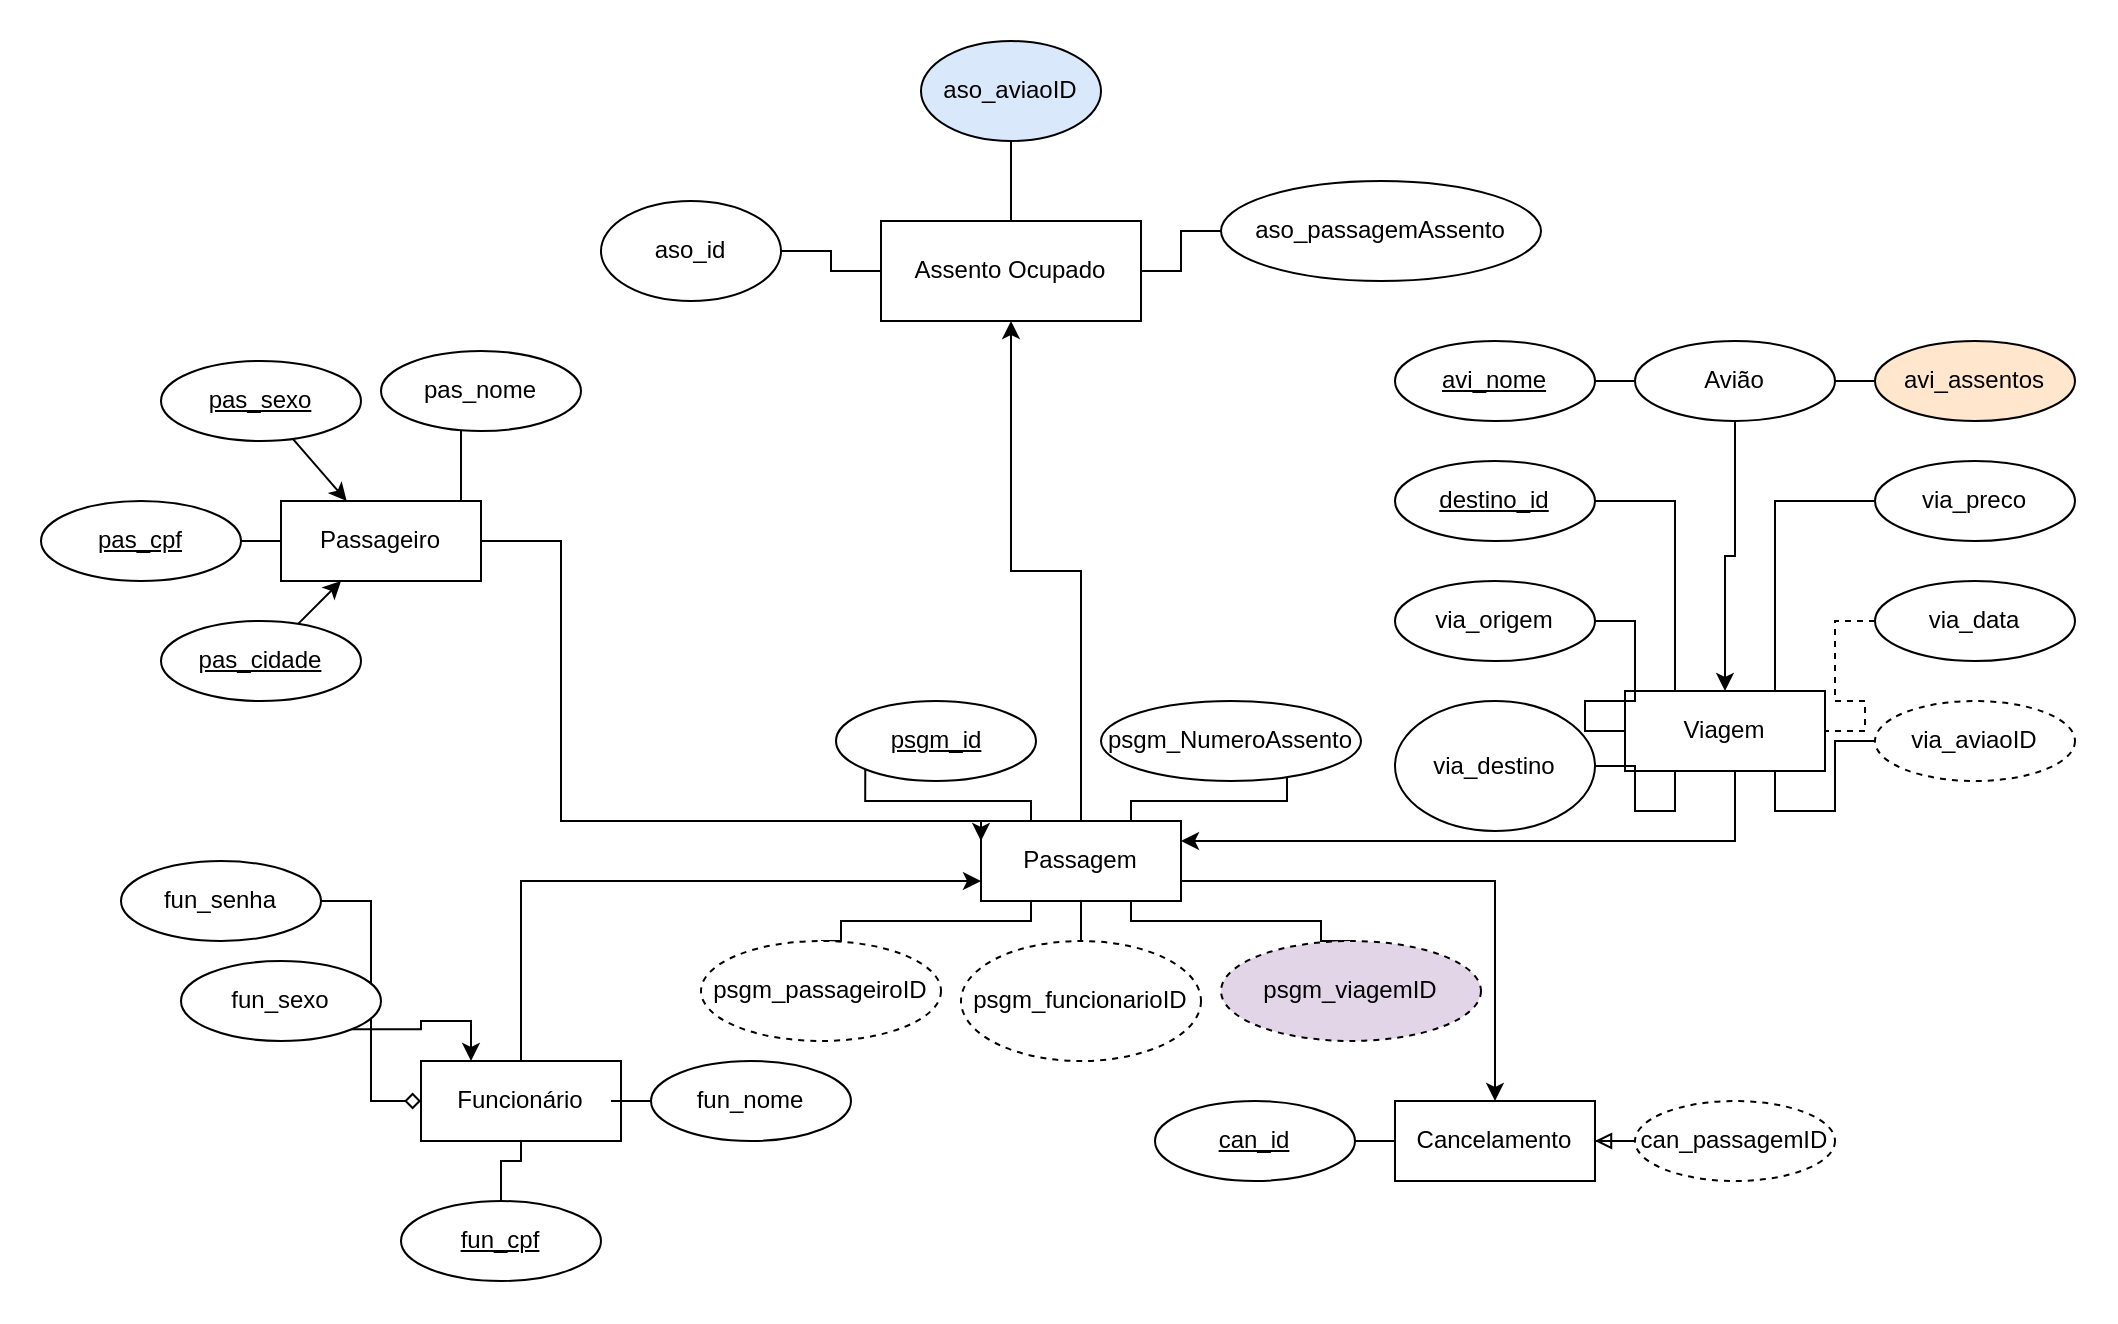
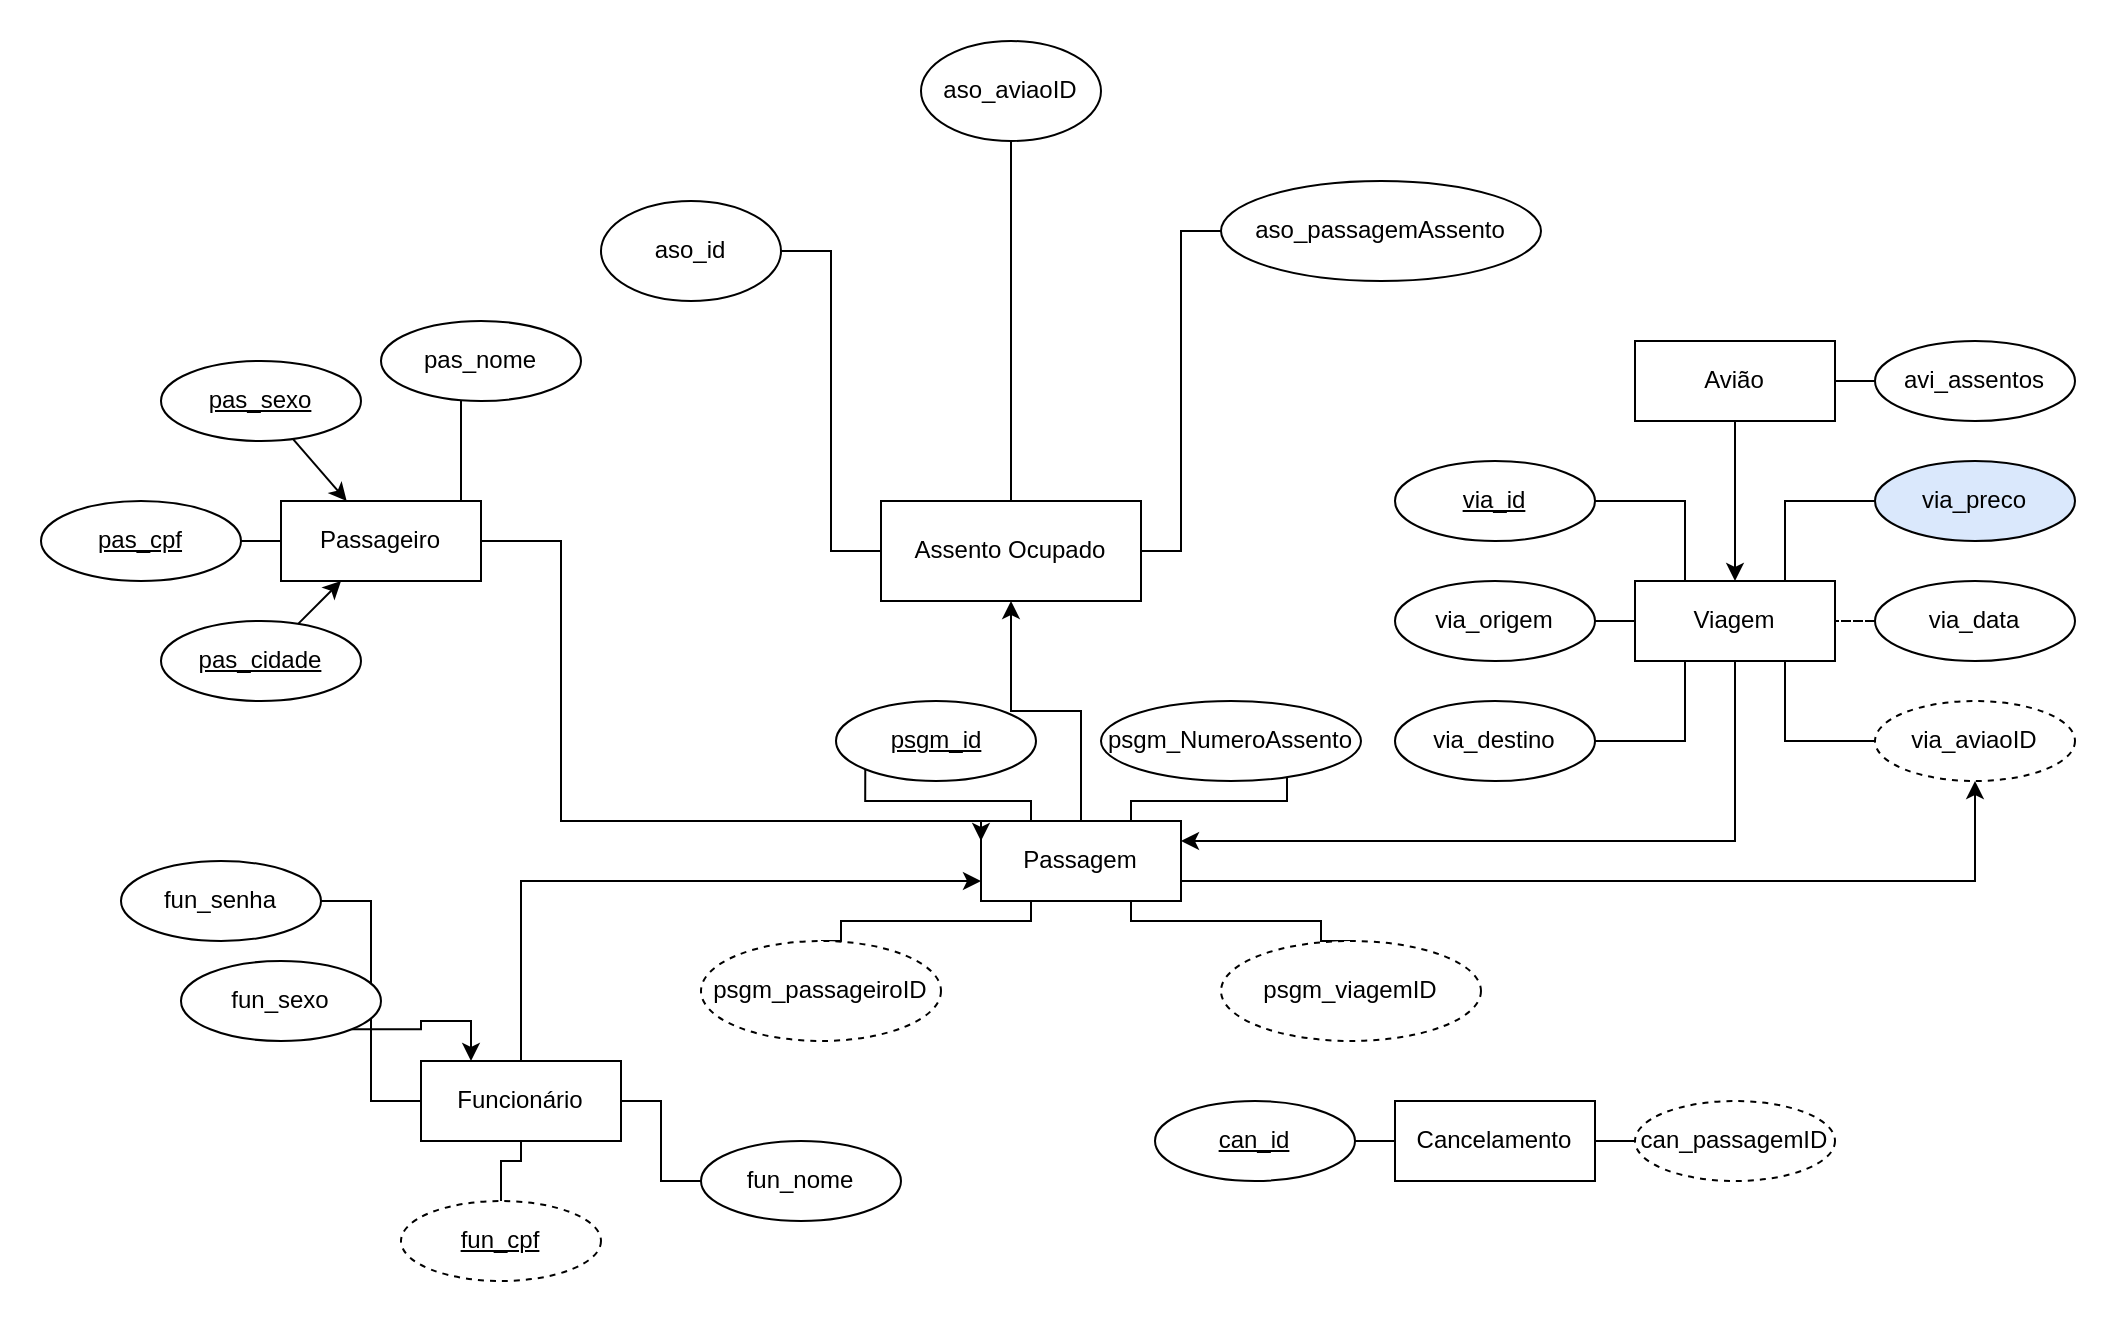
- <mxCell id="60" value="aso_aviaoID" style="ellipse;whiteSpace=wrap;html=1;fillColor=#dae8fc;" parent="1" vertex="1"><mxGeometry x="460" y="20" width="90" height="50" as="geometry" /></mxCell>
+ <mxCell id="60" value="aso_aviaoID" style="ellipse;whiteSpace=wrap;html=1;" parent="1" vertex="1"><mxGeometry x="460" y="20" width="90" height="50" as="geometry" /></mxCell>
- <mxCell id="59" value="Assento Ocupado" style="rounded=0;whiteSpace=wrap;html=1;" parent="1" vertex="1"><mxGeometry x="440" y="110" width="130" height="50" as="geometry" /></mxCell>
+ <mxCell id="59" value="Assento Ocupado" style="rounded=0;whiteSpace=wrap;html=1;" parent="1" vertex="1"><mxGeometry x="440" y="250" width="130" height="50" as="geometry" /></mxCell>
- <mxCell id="16" value="&lt;u&gt;avi_nome&lt;/u&gt;" style="ellipse;whiteSpace=wrap;html=1;align=center;" parent="1" vertex="1"><mxGeometry x="697" y="170" width="100" height="40" as="geometry" /></mxCell>
- <mxCell id="15" style="edgeStyle=orthogonalEdgeStyle;rounded=0;orthogonalLoop=1;jettySize=auto;html=1;entryX=0;entryY=0.5;entryDx=0;entryDy=0;endArrow=none;endFill=0;" parent="1" source="16" target="12" edge="1"><mxGeometry relative="1" as="geometry" /></mxCell>
- <mxCell id="12" value="Avião" style="ellipse;whiteSpace=wrap;html=1;align=center;" parent="1" vertex="1"><mxGeometry x="817" y="170" width="100" height="40" as="geometry" /></mxCell>
+ <mxCell id="12" value="Avião" style="whiteSpace=wrap;html=1;align=center;" parent="1" vertex="1"><mxGeometry x="817" y="170" width="100" height="40" as="geometry" /></mxCell>
- <mxCell id="14" value="avi_assentos" style="ellipse;whiteSpace=wrap;html=1;align=center;fillColor=#ffe6cc;" parent="1" vertex="1"><mxGeometry x="937" y="170" width="100" height="40" as="geometry" /></mxCell>
+ <mxCell id="14" value="avi_assentos" style="ellipse;whiteSpace=wrap;html=1;align=center;" parent="1" vertex="1"><mxGeometry x="937" y="170" width="100" height="40" as="geometry" /></mxCell>
- <mxCell id="32" value="pas_nome" style="ellipse;whiteSpace=wrap;html=1;align=center;" parent="1" vertex="1"><mxGeometry x="190" y="175" width="100" height="40" as="geometry" /></mxCell>
+ <mxCell id="32" value="pas_nome" style="ellipse;whiteSpace=wrap;html=1;align=center;" parent="1" vertex="1"><mxGeometry x="190" y="160" width="100" height="40" as="geometry" /></mxCell>
- <mxCell id="18" value="destino_id" style="ellipse;whiteSpace=wrap;html=1;align=center;fontStyle=4;" parent="1" vertex="1"><mxGeometry x="697" y="230" width="100" height="40" as="geometry" /></mxCell>
+ <mxCell id="18" value="via_id" style="ellipse;whiteSpace=wrap;html=1;align=center;fontStyle=4;" parent="1" vertex="1"><mxGeometry x="697" y="230" width="100" height="40" as="geometry" /></mxCell>
- <mxCell id="24" value="via_preco" style="ellipse;whiteSpace=wrap;html=1;align=center;" parent="1" vertex="1"><mxGeometry x="937" y="230" width="100" height="40" as="geometry" /></mxCell>
+ <mxCell id="24" value="via_preco" style="ellipse;whiteSpace=wrap;html=1;align=center;fillColor=#dae8fc;" parent="1" vertex="1"><mxGeometry x="937" y="230" width="100" height="40" as="geometry" /></mxCell>
- <mxCell id="10" value="Viagem" style="whiteSpace=wrap;html=1;align=center;" parent="1" vertex="1"><mxGeometry x="812" y="345" width="100" height="40" as="geometry" /></mxCell>
+ <mxCell id="10" value="Viagem" style="whiteSpace=wrap;html=1;align=center;" parent="1" vertex="1"><mxGeometry x="817" y="290" width="100" height="40" as="geometry" /></mxCell>
- <mxCell id="26" value="via_destino" style="ellipse;whiteSpace=wrap;html=1;align=center;" parent="1" vertex="1"><mxGeometry x="697" y="350" width="100" height="65" as="geometry" /></mxCell>
+ <mxCell id="26" value="via_destino" style="ellipse;whiteSpace=wrap;html=1;align=center;" parent="1" vertex="1"><mxGeometry x="697" y="350" width="100" height="40" as="geometry" /></mxCell>
- <mxCell id="44" style="edgeStyle=orthogonalEdgeStyle;rounded=0;orthogonalLoop=1;jettySize=auto;html=1;entryX=0.5;entryY=1;entryDx=0;entryDy=0;endArrow=none;endFill=0;" parent="1" source="45" target="4" edge="1"><mxGeometry relative="1" as="geometry" /></mxCell>
- <mxCell id="2" style="edgeStyle=orthogonalEdgeStyle;rounded=0;orthogonalLoop=1;jettySize=auto;html=1;exitX=1;exitY=0.75;exitDx=0;exitDy=0;entryX=0.5;entryY=0;entryDx=0;entryDy=0;endArrow=classic;endFill=1;" parent="1" source="4" target="39" edge="1"><mxGeometry relative="1" as="geometry" /></mxCell>
+ <mxCell id="2" style="edgeStyle=orthogonalEdgeStyle;rounded=0;orthogonalLoop=1;jettySize=auto;html=1;exitX=1;exitY=0.75;exitDx=0;exitDy=0;endArrow=classic;endFill=1;" parent="1" source="4" target="20" edge="1"><mxGeometry relative="1" as="geometry" /></mxCell>
- <mxCell id="47" value="psgm_viagemID" style="ellipse;whiteSpace=wrap;html=1;align=center;dashed=1;fillColor=#e1d5e7;" parent="1" vertex="1"><mxGeometry x="610" y="470" width="130" height="50" as="geometry" /></mxCell>
+ <mxCell id="47" value="psgm_viagemID" style="ellipse;whiteSpace=wrap;html=1;align=center;dashed=1;" parent="1" vertex="1"><mxGeometry x="610" y="470" width="130" height="50" as="geometry" /></mxCell>
- <mxCell id="45" value="psgm_funcionarioID" style="ellipse;whiteSpace=wrap;html=1;align=center;dashed=1;" parent="1" vertex="1"><mxGeometry x="480" y="470" width="120" height="60" as="geometry" /></mxCell>
- <mxCell id="37" style="edgeStyle=orthogonalEdgeStyle;rounded=0;orthogonalLoop=1;jettySize=auto;html=1;entryX=0;entryY=0.5;entryDx=0;entryDy=0;endArrow=diamond;endFill=0;" parent="1" source="38" target="6" edge="1"><mxGeometry relative="1" as="geometry" /></mxCell>
+ <mxCell id="37" style="edgeStyle=orthogonalEdgeStyle;rounded=0;orthogonalLoop=1;jettySize=auto;html=1;entryX=0;entryY=0.5;entryDx=0;entryDy=0;endArrow=none;endFill=0;" parent="1" source="38" target="6" edge="1"><mxGeometry relative="1" as="geometry" /></mxCell>
- <mxCell id="36" value="fun_nome" style="ellipse;whiteSpace=wrap;html=1;align=center;" parent="1" vertex="1"><mxGeometry x="325" y="530" width="100" height="40" as="geometry" /></mxCell>
+ <mxCell id="36" value="fun_nome" style="ellipse;whiteSpace=wrap;html=1;align=center;" parent="1" vertex="1"><mxGeometry x="350" y="570" width="100" height="40" as="geometry" /></mxCell>
- <mxCell id="52" style="edgeStyle=orthogonalEdgeStyle;rounded=0;orthogonalLoop=1;jettySize=auto;html=1;entryX=1;entryY=0.5;entryDx=0;entryDy=0;endArrow=block;endFill=0;" parent="1" source="53" target="39" edge="1"><mxGeometry relative="1" as="geometry" /></mxCell>
+ <mxCell id="52" style="edgeStyle=orthogonalEdgeStyle;rounded=0;orthogonalLoop=1;jettySize=auto;html=1;entryX=1;entryY=0.5;entryDx=0;entryDy=0;endArrow=none;endFill=0;" parent="1" source="53" target="39" edge="1"><mxGeometry relative="1" as="geometry" /></mxCell>
- <mxCell id="34" value="fun_cpf" style="ellipse;whiteSpace=wrap;html=1;align=center;fontStyle=4;" parent="1" vertex="1"><mxGeometry x="200" y="600" width="100" height="40" as="geometry" /></mxCell>
+ <mxCell id="34" value="fun_cpf" style="ellipse;whiteSpace=wrap;html=1;align=center;fontStyle=4;dashed=1;" parent="1" vertex="1"><mxGeometry x="200" y="600" width="100" height="40" as="geometry" /></mxCell>
